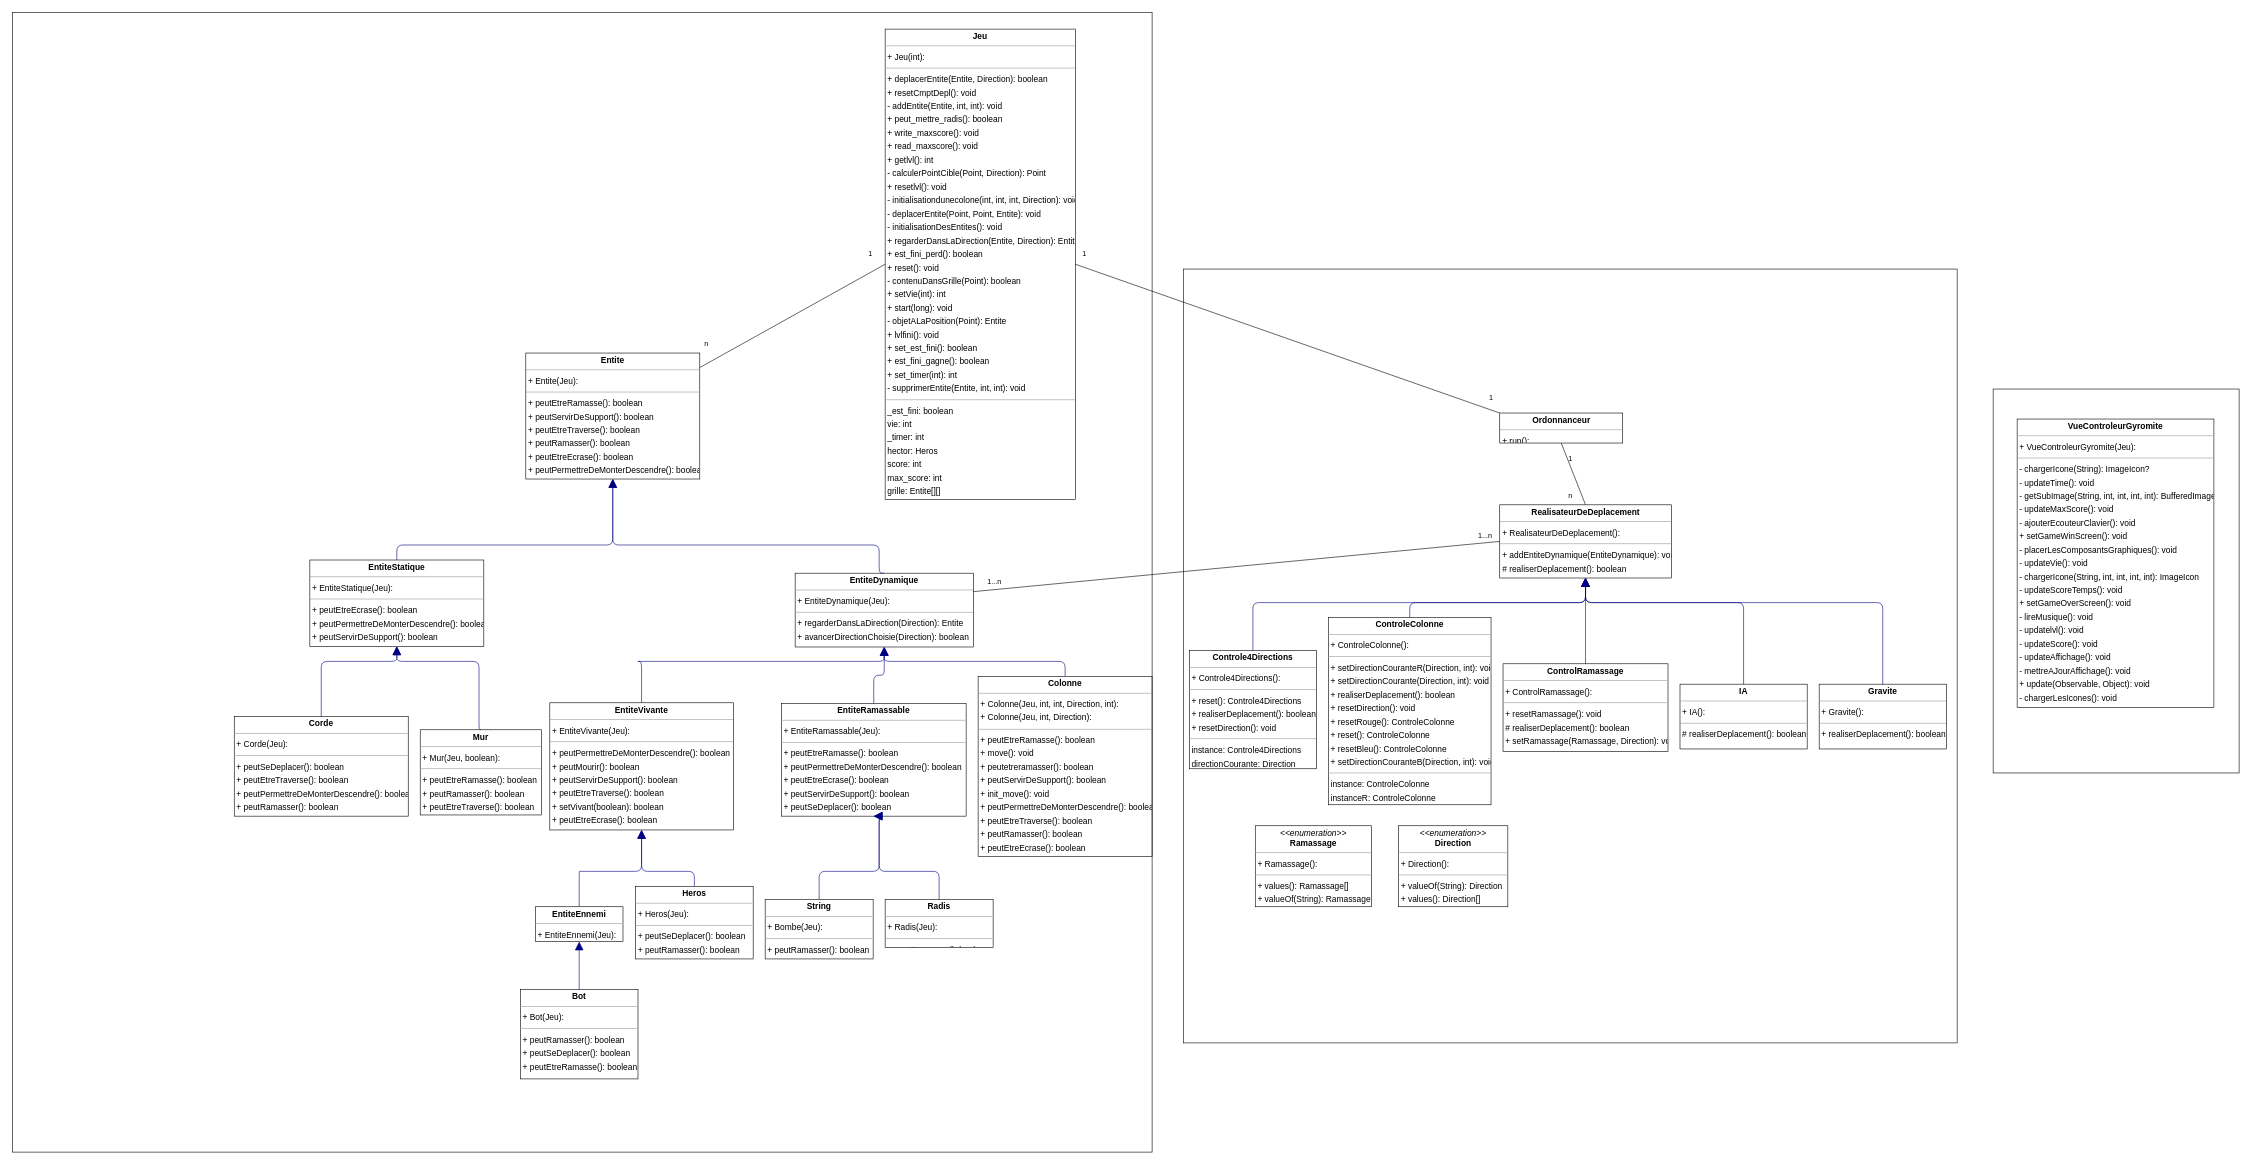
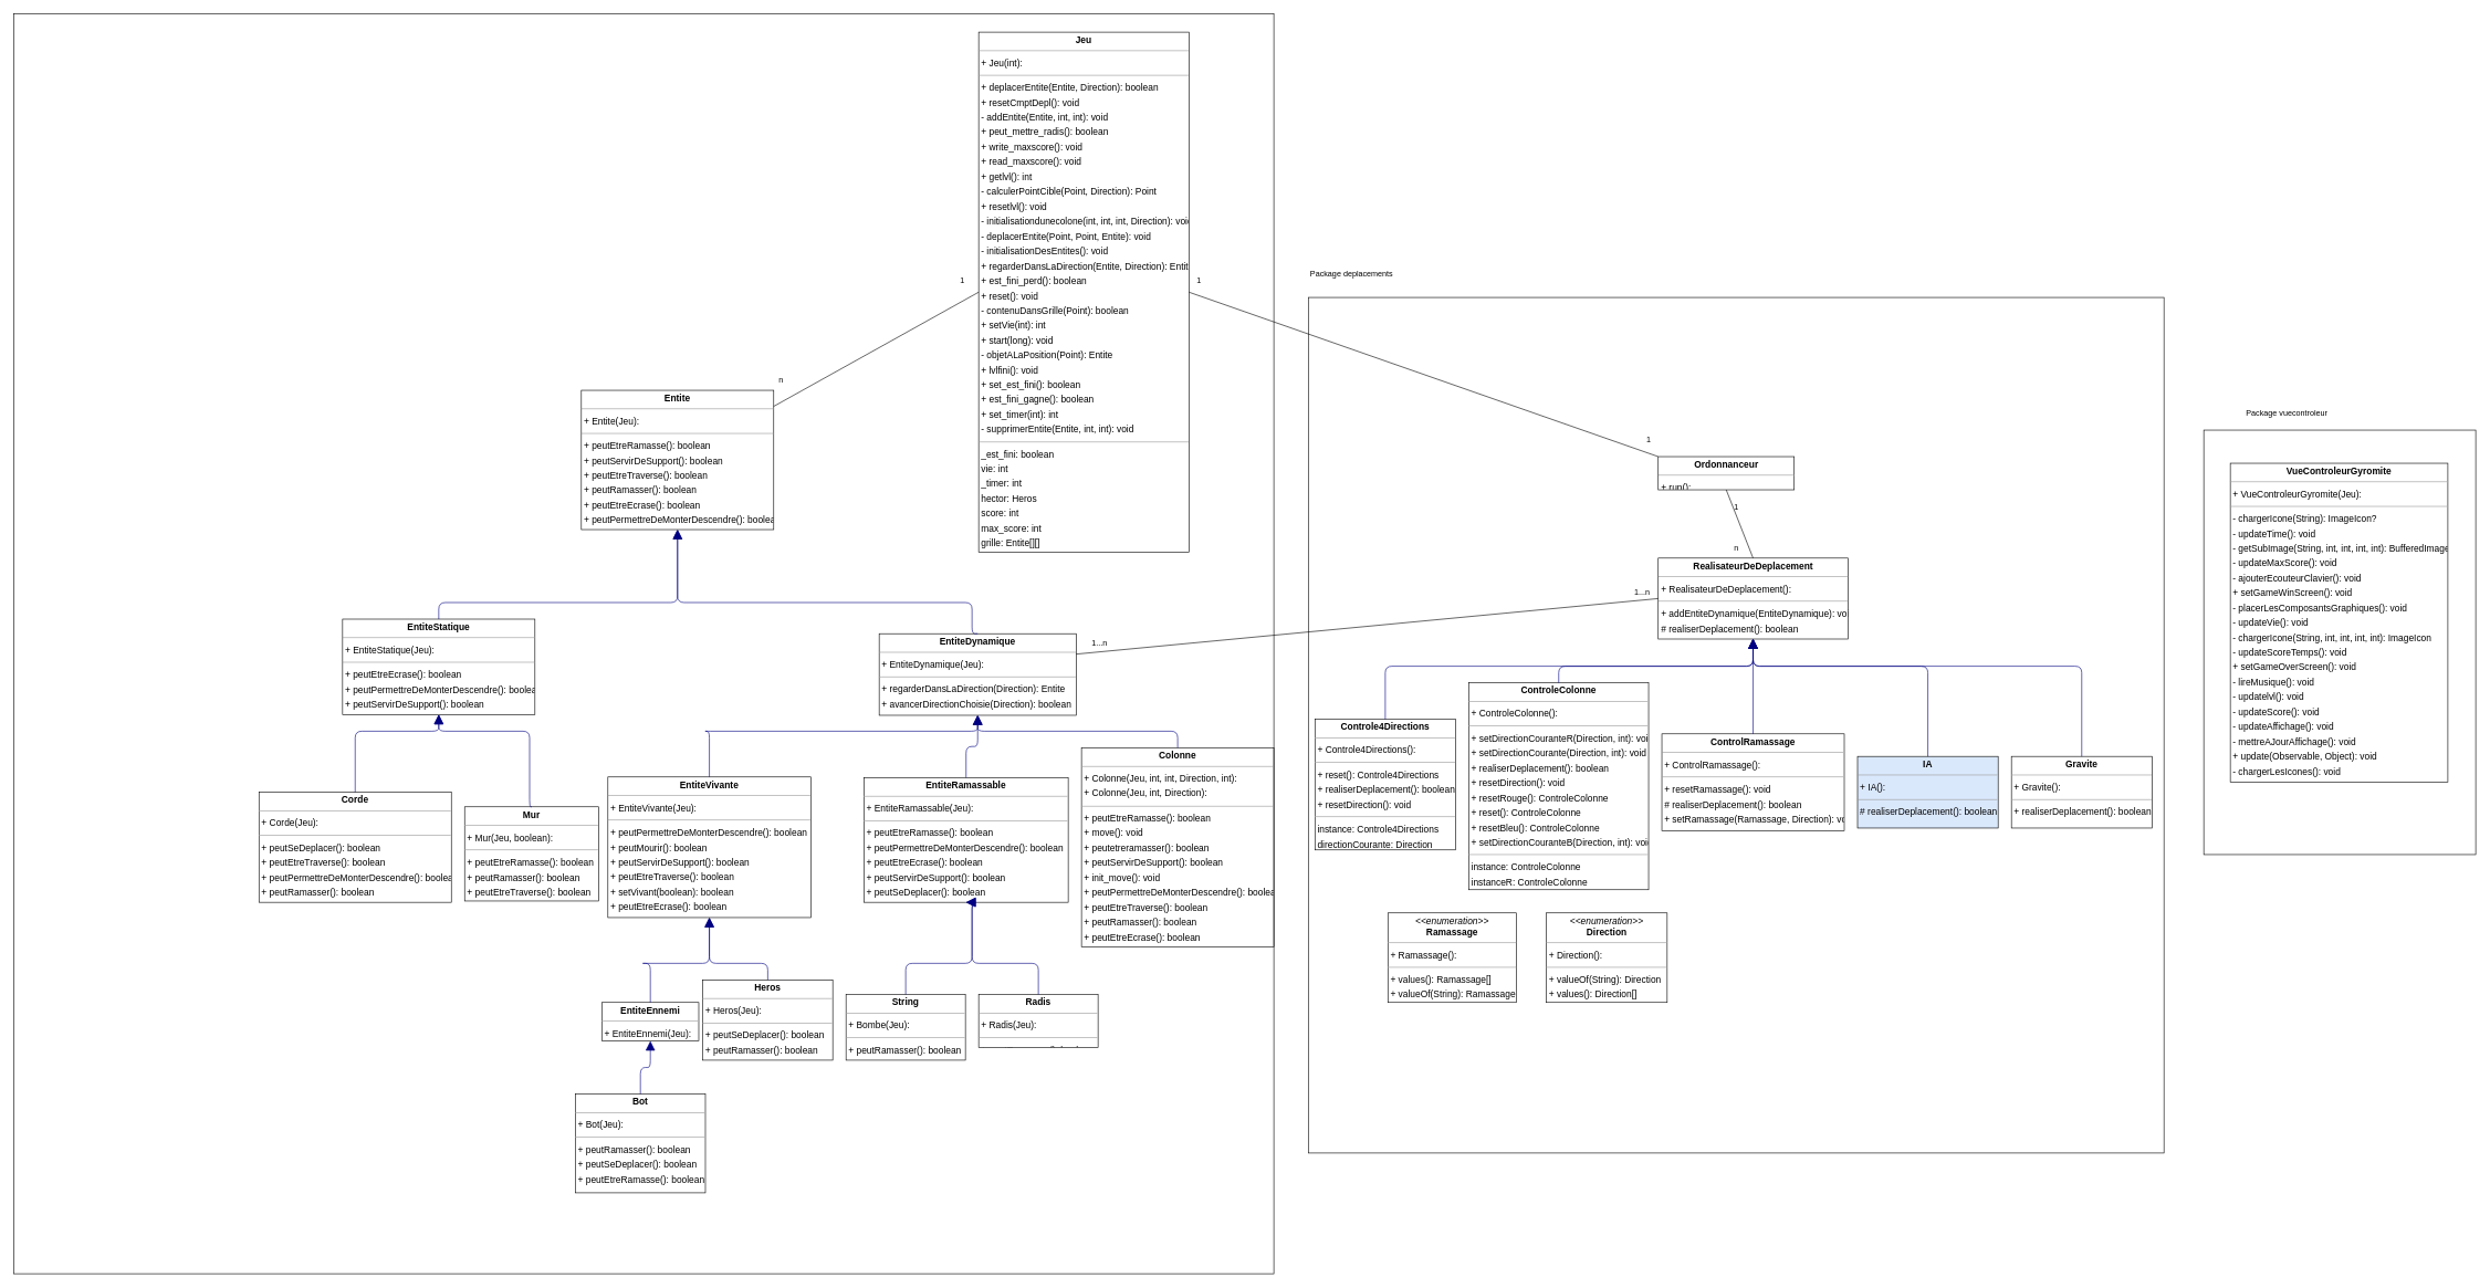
+ <mxCell id="57" value="Package deplacements&lt;br&gt;" style="text;html=1;resizable=0;autosize=1;align=center;verticalAlign=middle;points=[];fillColor=none;strokeColor=none;rounded=0;" vertex="1" parent="1"><mxGeometry x="1962" y="398" width="150" height="30" as="geometry" /></mxCell>
+ <mxCell id="58" value="Package vuecontroleur&lt;br&gt;" style="text;html=1;resizable=0;autosize=1;align=center;verticalAlign=middle;points=[];fillColor=none;strokeColor=none;rounded=0;" vertex="1" parent="1"><mxGeometry x="3372" y="608" width="150" height="30" as="geometry" /></mxCell>
- <mxCell id="18" value="&lt;p style=&quot;margin:0px;margin-top:4px;text-align:center;&quot;&gt;&lt;b&gt;IA&lt;/b&gt;&lt;/p&gt;&lt;hr size=&quot;1&quot;/&gt;&lt;p style=&quot;margin:0 0 0 4px;line-height:1.6;&quot;&gt;+ IA(): &lt;/p&gt;&lt;hr size=&quot;1&quot;/&gt;&lt;p style=&quot;margin:0 0 0 4px;line-height:1.6;&quot;&gt;# realiserDeplacement(): boolean&lt;/p&gt;" style="verticalAlign=top;align=left;overflow=fill;fontSize=14;fontFamily=Helvetica;html=1;rounded=0;shadow=0;comic=0;labelBackgroundColor=none;strokeWidth=1;" parent="1" vertex="1"><mxGeometry x="2800" y="1140" width="212" height="108" as="geometry" /></mxCell>
+ <mxCell id="18" value="&lt;p style=&quot;margin:0px;margin-top:4px;text-align:center;&quot;&gt;&lt;b&gt;IA&lt;/b&gt;&lt;/p&gt;&lt;hr size=&quot;1&quot;/&gt;&lt;p style=&quot;margin:0 0 0 4px;line-height:1.6;&quot;&gt;+ IA(): &lt;/p&gt;&lt;hr size=&quot;1&quot;/&gt;&lt;p style=&quot;margin:0 0 0 4px;line-height:1.6;&quot;&gt;# realiserDeplacement(): boolean&lt;/p&gt;" style="verticalAlign=top;align=left;overflow=fill;fontSize=14;fontFamily=Helvetica;html=1;rounded=0;shadow=0;comic=0;labelBackgroundColor=none;strokeWidth=1;fillColor=#dae8fc;" parent="1" vertex="1"><mxGeometry x="2800" y="1140" width="212" height="108" as="geometry" /></mxCell>
- <mxCell id="12" value="&lt;p style=&quot;margin:0px;margin-top:4px;text-align:center;&quot;&gt;&lt;b&gt;EntiteEnnemi&lt;/b&gt;&lt;/p&gt;&lt;hr size=&quot;1&quot;/&gt;&lt;p style=&quot;margin:0 0 0 4px;line-height:1.6;&quot;&gt;+ EntiteEnnemi(Jeu): &lt;/p&gt;" style="verticalAlign=top;align=left;overflow=fill;fontSize=14;fontFamily=Helvetica;html=1;rounded=0;shadow=0;comic=0;labelBackgroundColor=none;strokeWidth=1;" parent="1" vertex="1"><mxGeometry x="892" y="1511" width="146" height="58" as="geometry" /></mxCell>
+ <mxCell id="12" value="&lt;p style=&quot;margin:0px;margin-top:4px;text-align:center;&quot;&gt;&lt;b&gt;EntiteEnnemi&lt;/b&gt;&lt;/p&gt;&lt;hr size=&quot;1&quot;/&gt;&lt;p style=&quot;margin:0 0 0 4px;line-height:1.6;&quot;&gt;+ EntiteEnnemi(Jeu): &lt;/p&gt;" style="verticalAlign=top;align=left;overflow=fill;fontSize=14;fontFamily=Helvetica;html=1;rounded=0;shadow=0;comic=0;labelBackgroundColor=none;strokeWidth=1;" parent="1" vertex="1"><mxGeometry x="907" y="1511" width="146" height="58" as="geometry" /></mxCell>
